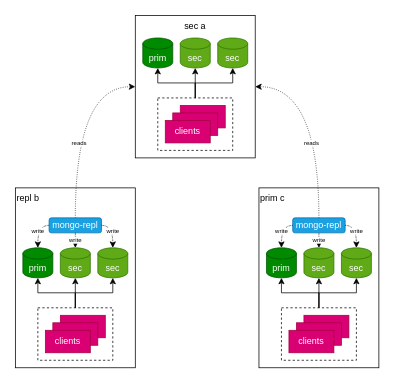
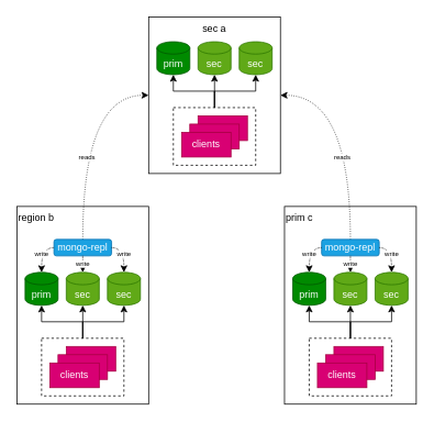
- <mxCell id="2" value="repl b" style="rounded=0;whiteSpace=wrap;html=1;verticalAlign=top;fillColor=none;align=left;" parent="1" vertex="1"><mxGeometry x="20" y="250" width="160" height="240" as="geometry" /></mxCell>
+ <mxCell id="2" value="region b" style="rounded=0;whiteSpace=wrap;html=1;verticalAlign=top;fillColor=none;align=left;" parent="1" vertex="1"><mxGeometry x="20" y="250" width="160" height="240" as="geometry" /></mxCell>
